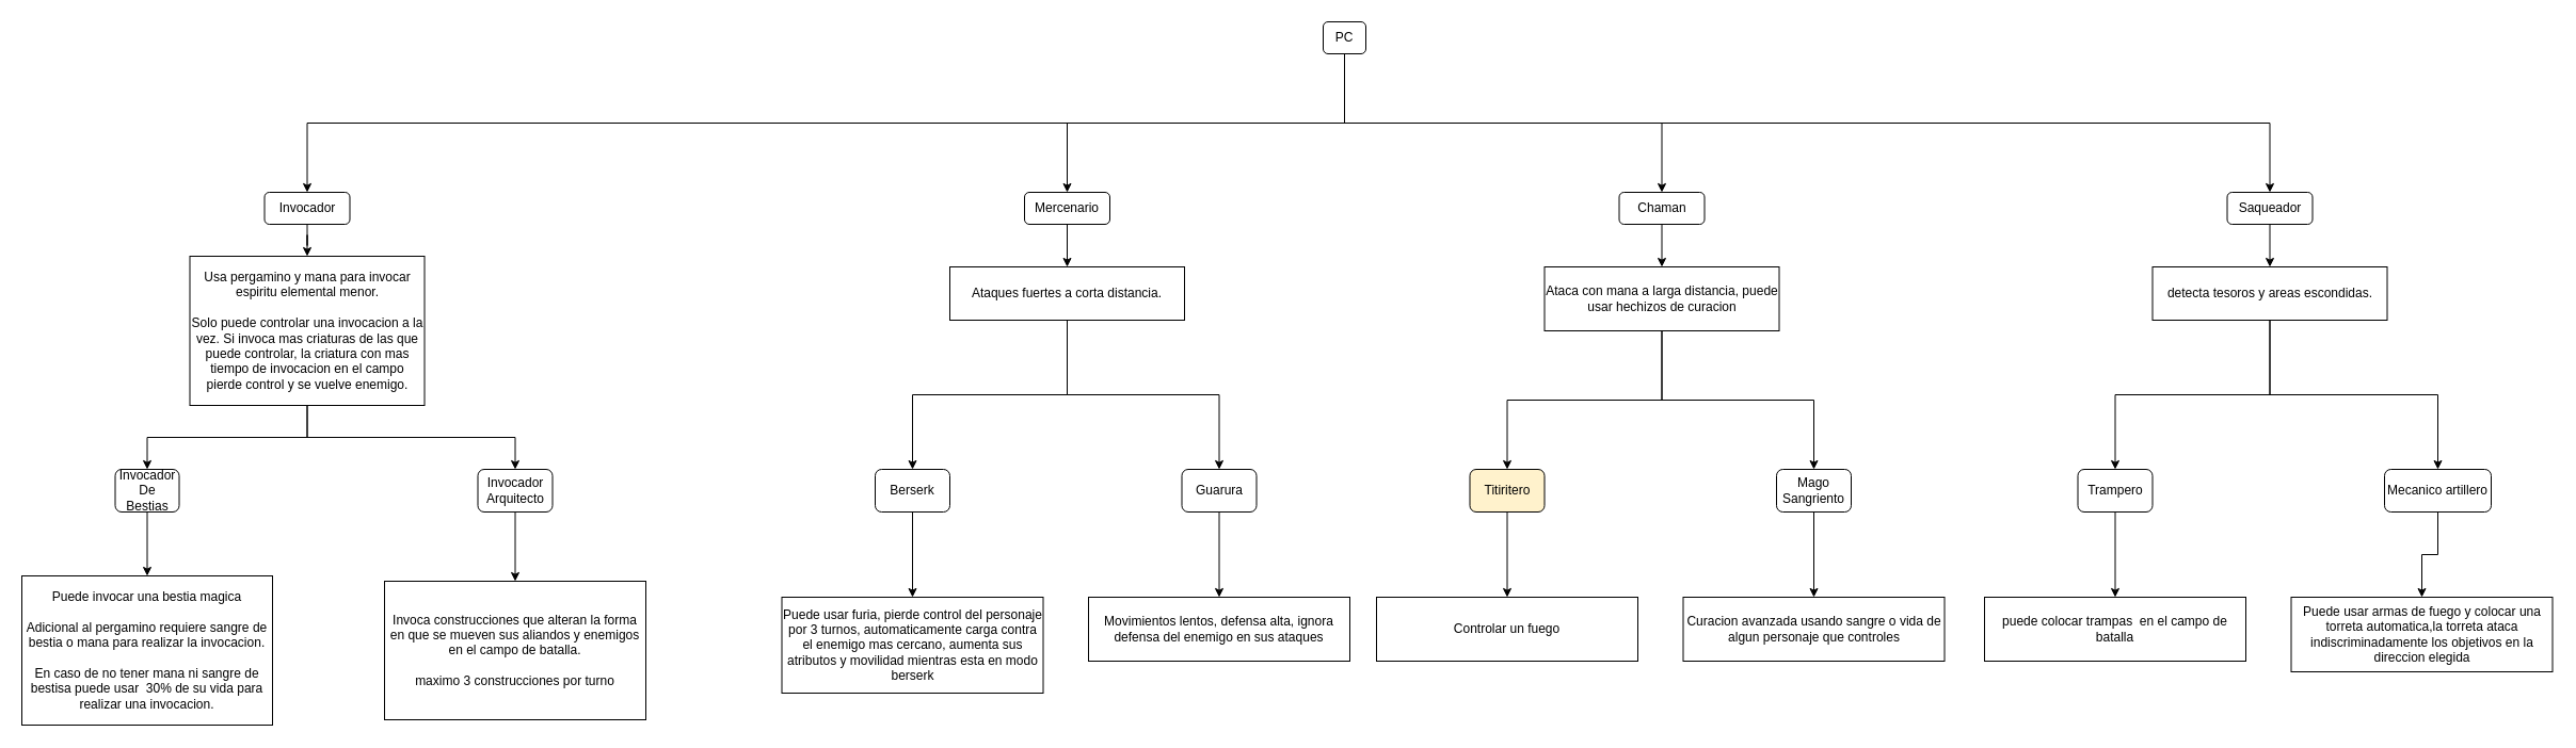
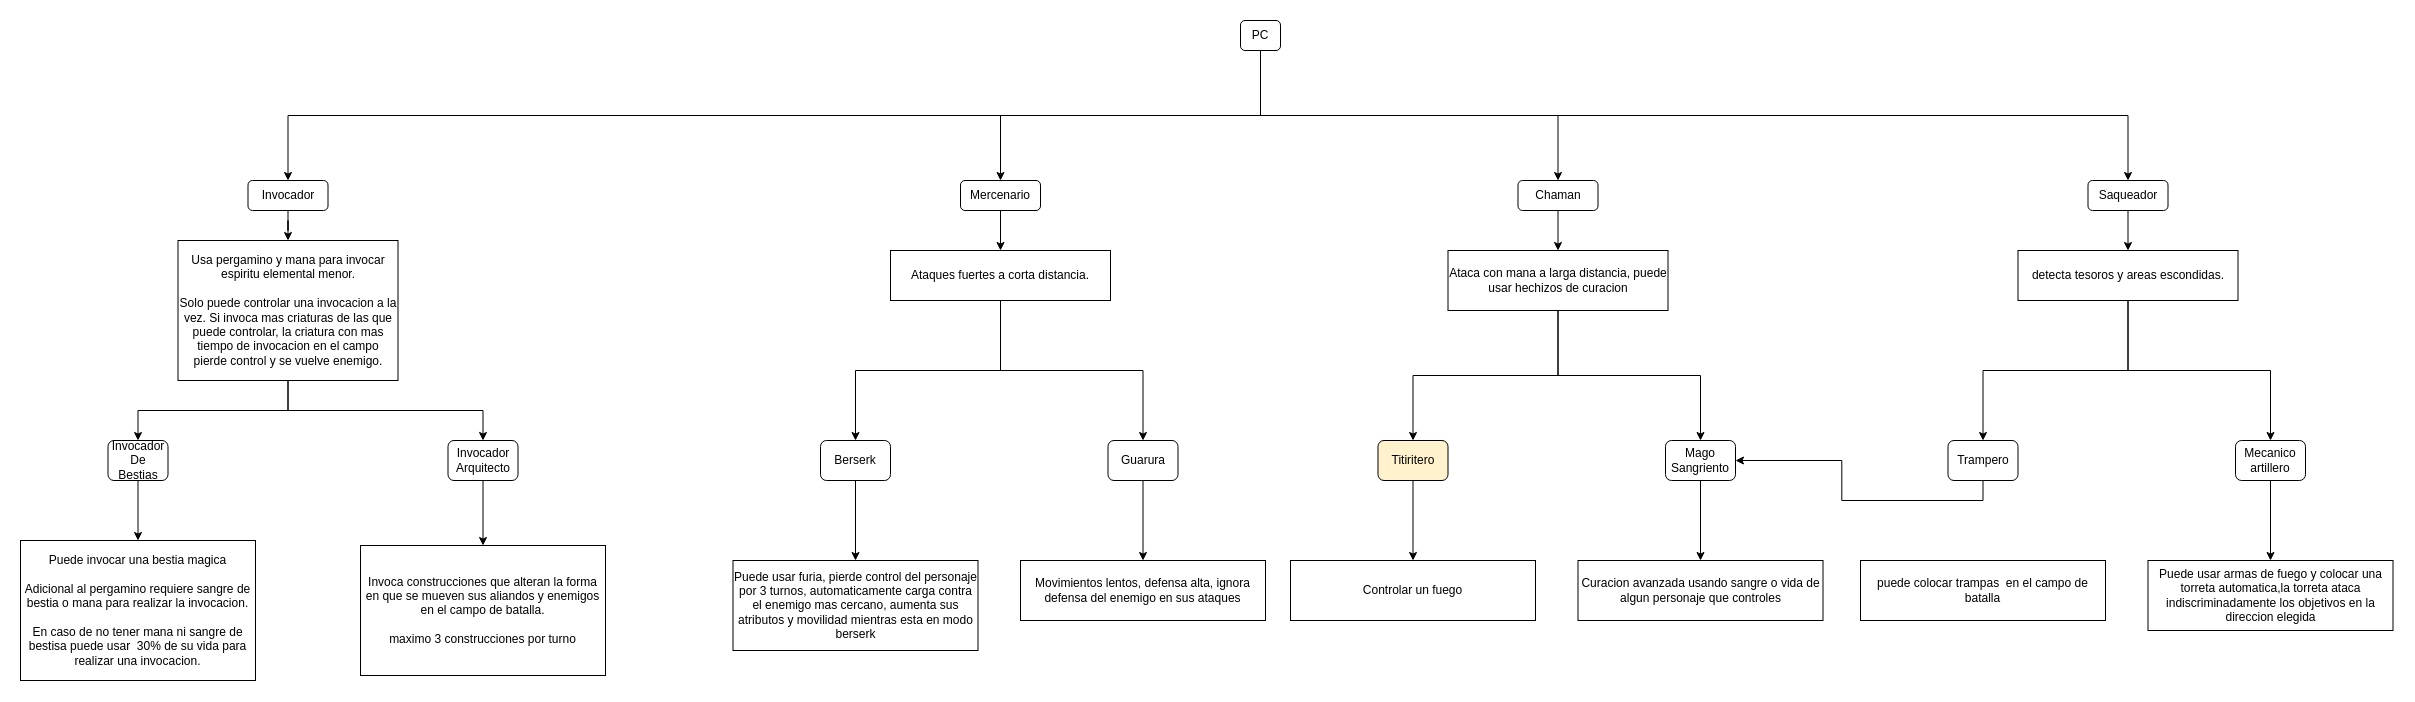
- <mxCell id="49" value="Mecanico artillero" style="rounded=1;whiteSpace=wrap;html=1;" vertex="1" parent="1"><mxGeometry x="2235" y="440" width="100" height="40" as="geometry" /></mxCell>
+ <mxCell id="49" value="Mecanico artillero" style="rounded=1;whiteSpace=wrap;html=1;" vertex="1" parent="1"><mxGeometry x="2235" y="440" width="70" height="40" as="geometry" /></mxCell>
- <mxCell id="45" style="edgeStyle=orthogonalEdgeStyle;rounded=0;orthogonalLoop=1;jettySize=auto;html=1;exitX=0.5;exitY=1;exitDx=0;exitDy=0;" edge="1" parent="1" source="46" target="47"><mxGeometry relative="1" as="geometry" /></mxCell>
+ <mxCell id="45" style="edgeStyle=orthogonalEdgeStyle;rounded=0;orthogonalLoop=1;jettySize=auto;html=1;exitX=0.5;exitY=1;exitDx=0;exitDy=0;" edge="1" parent="1" source="46" target="38"><mxGeometry relative="1" as="geometry" /></mxCell>
